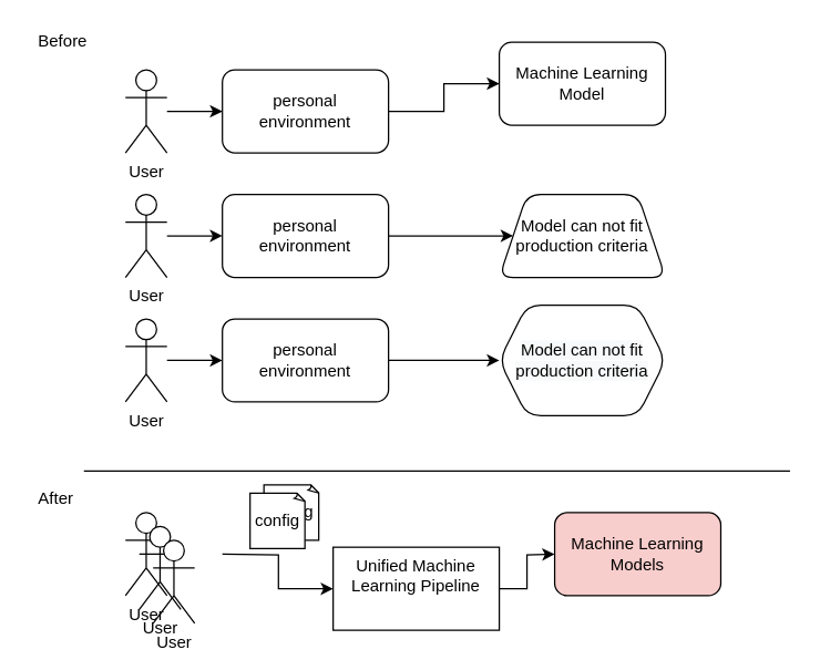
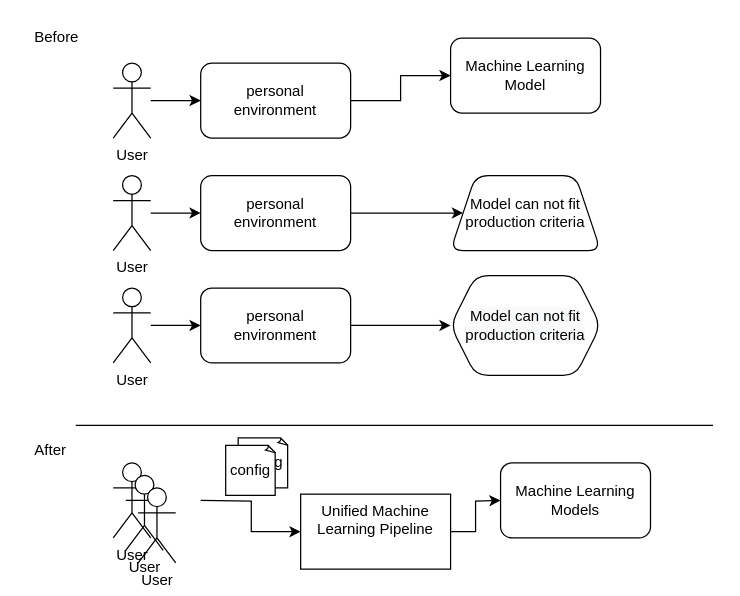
- <mxCell id="28" value="Machine Learning Models" style="whiteSpace=wrap;html=1;rounded=1;fillColor=#f8cecc;" vertex="1" parent="1"><mxGeometry x="400" y="370" width="120" height="60" as="geometry" /></mxCell>
+ <mxCell id="28" value="Machine Learning Models" style="whiteSpace=wrap;html=1;rounded=1;" vertex="1" parent="1"><mxGeometry x="400" y="370" width="120" height="60" as="geometry" /></mxCell>
